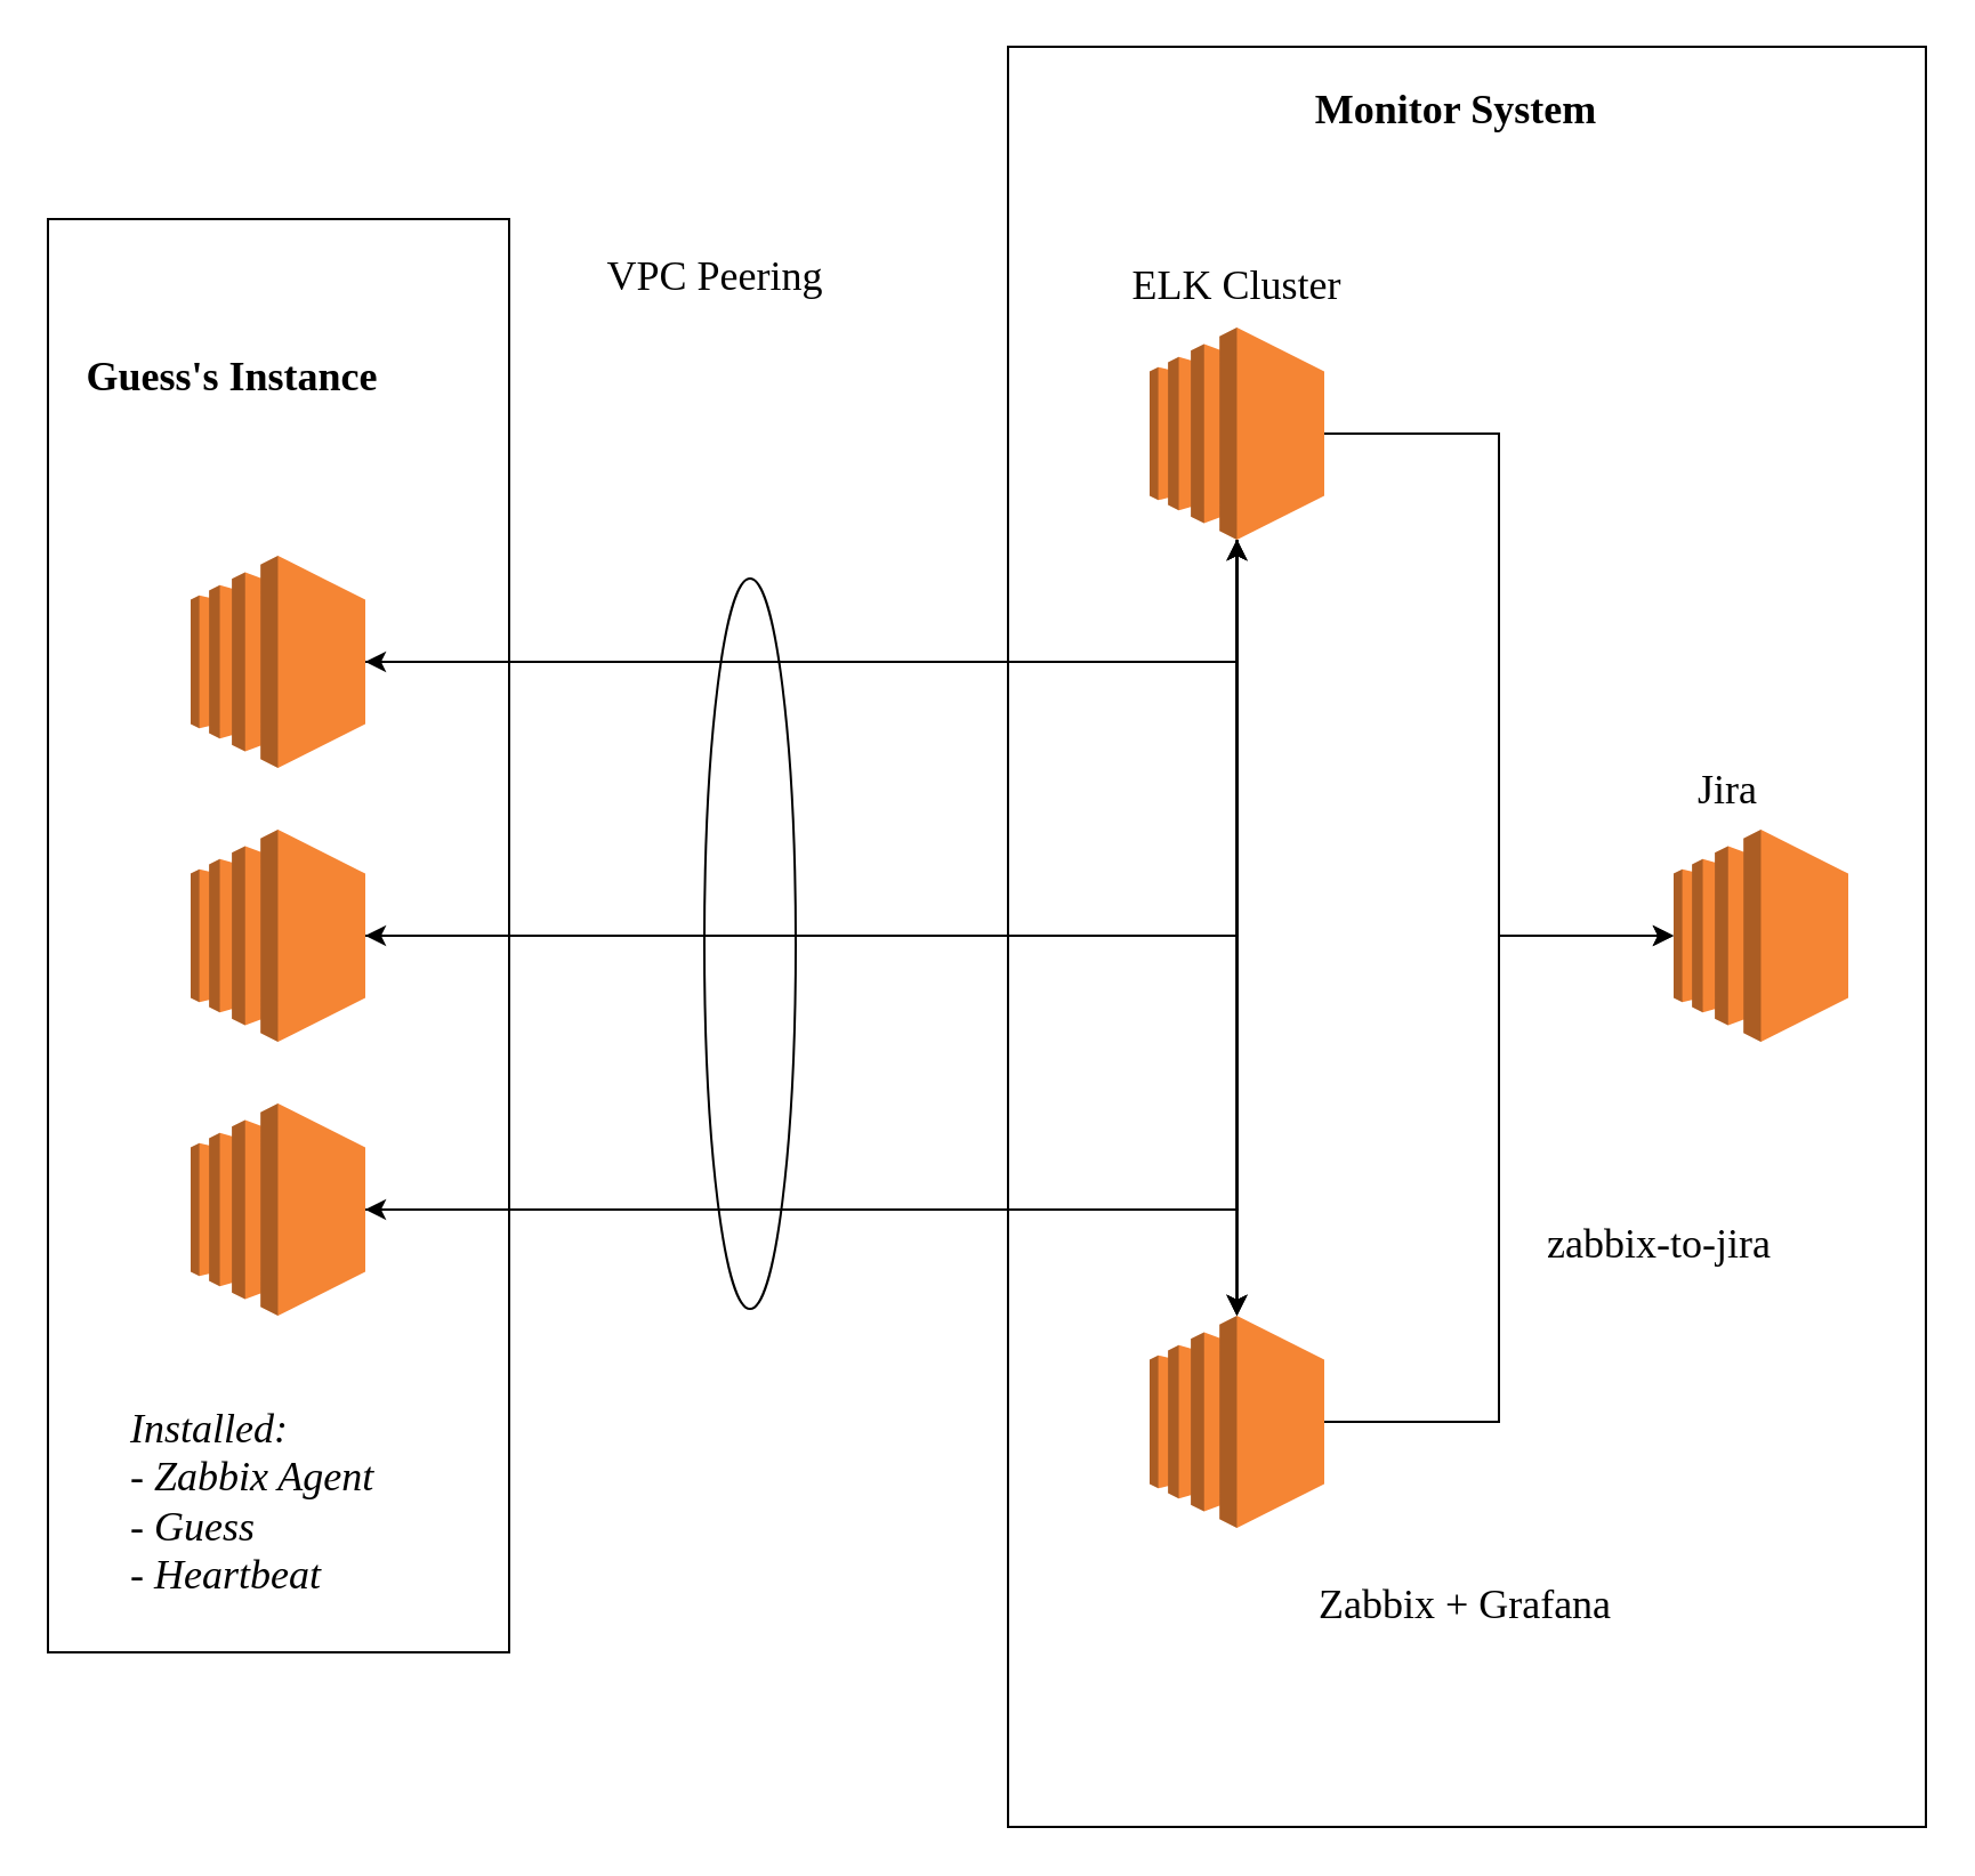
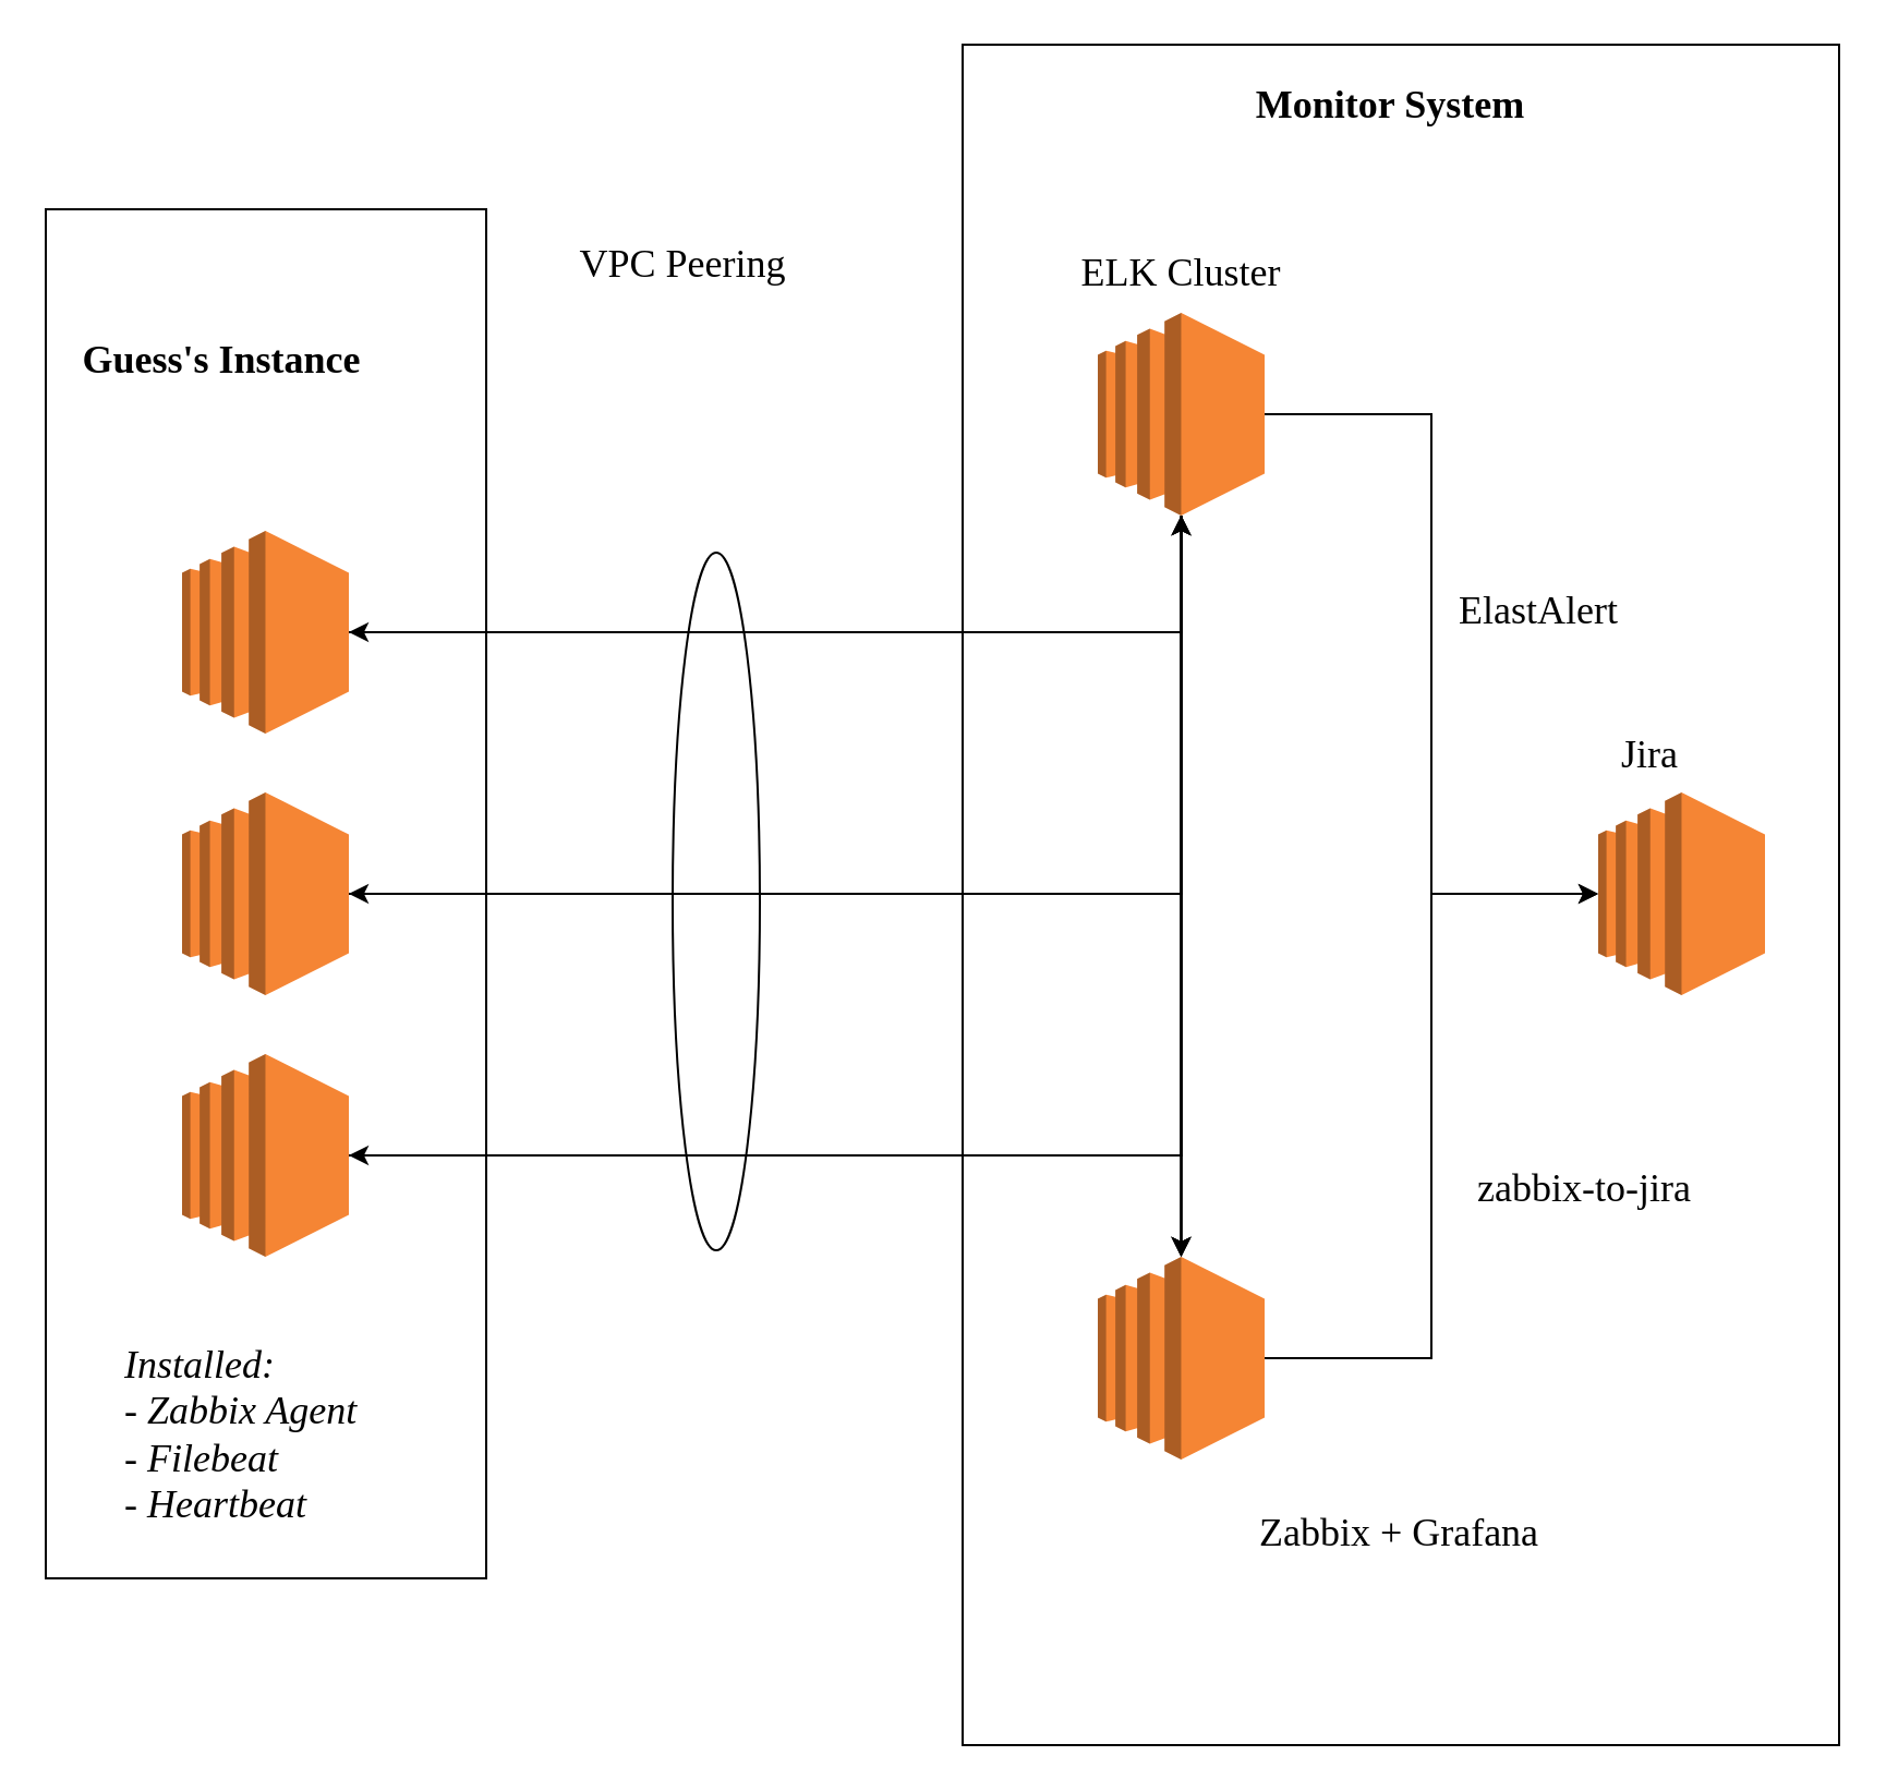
+ <mxCell id="29" value="&lt;font face=&quot;Times New Roman&quot; style=&quot;font-size: 18px&quot;&gt;ElastAlert&lt;/font&gt;" style="text;html=1;strokeColor=none;fillColor=none;align=center;verticalAlign=middle;whiteSpace=wrap;rounded=0;" vertex="1" parent="1"><mxGeometry x="642" y="269.5" width="127" height="20" as="geometry" /></mxCell>
- <mxCell id="28" value="&lt;font face=&quot;Times New Roman&quot;&gt;&lt;span style=&quot;font-size: 18px&quot;&gt;&lt;i&gt;Installed:&lt;br&gt;- Zabbix Agent&lt;br&gt;- Guess&lt;br&gt;- Heartbeat&lt;br&gt;&lt;/i&gt;&lt;br&gt;&lt;/span&gt;&lt;/font&gt;" style="text;html=1;strokeColor=none;fillColor=none;align=left;verticalAlign=middle;whiteSpace=wrap;rounded=0;" vertex="1" parent="1"><mxGeometry x="55" y="599" width="136" height="140" as="geometry" /></mxCell>
+ <mxCell id="28" value="&lt;font face=&quot;Times New Roman&quot;&gt;&lt;span style=&quot;font-size: 18px&quot;&gt;&lt;i&gt;Installed:&lt;br&gt;- Zabbix Agent&lt;br&gt;- Filebeat&lt;br&gt;- Heartbeat&lt;br&gt;&lt;/i&gt;&lt;br&gt;&lt;/span&gt;&lt;/font&gt;" style="text;html=1;strokeColor=none;fillColor=none;align=left;verticalAlign=middle;whiteSpace=wrap;rounded=0;" vertex="1" parent="1"><mxGeometry x="55" y="599" width="136" height="140" as="geometry" /></mxCell>
